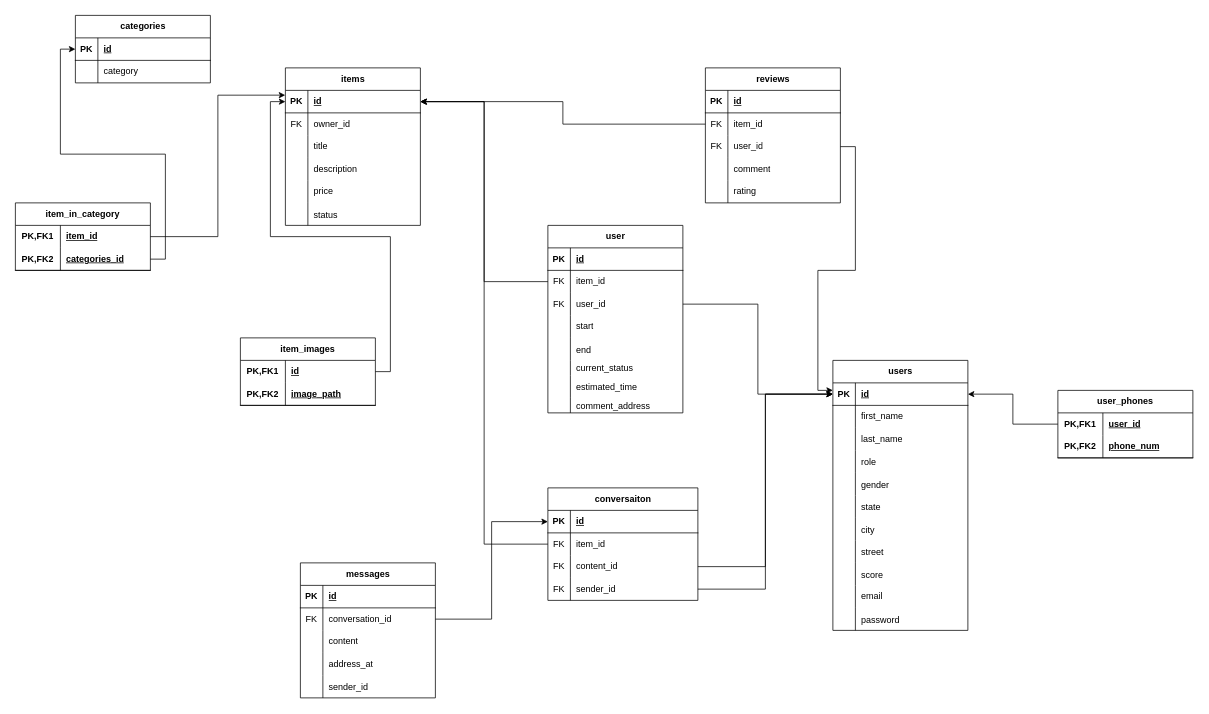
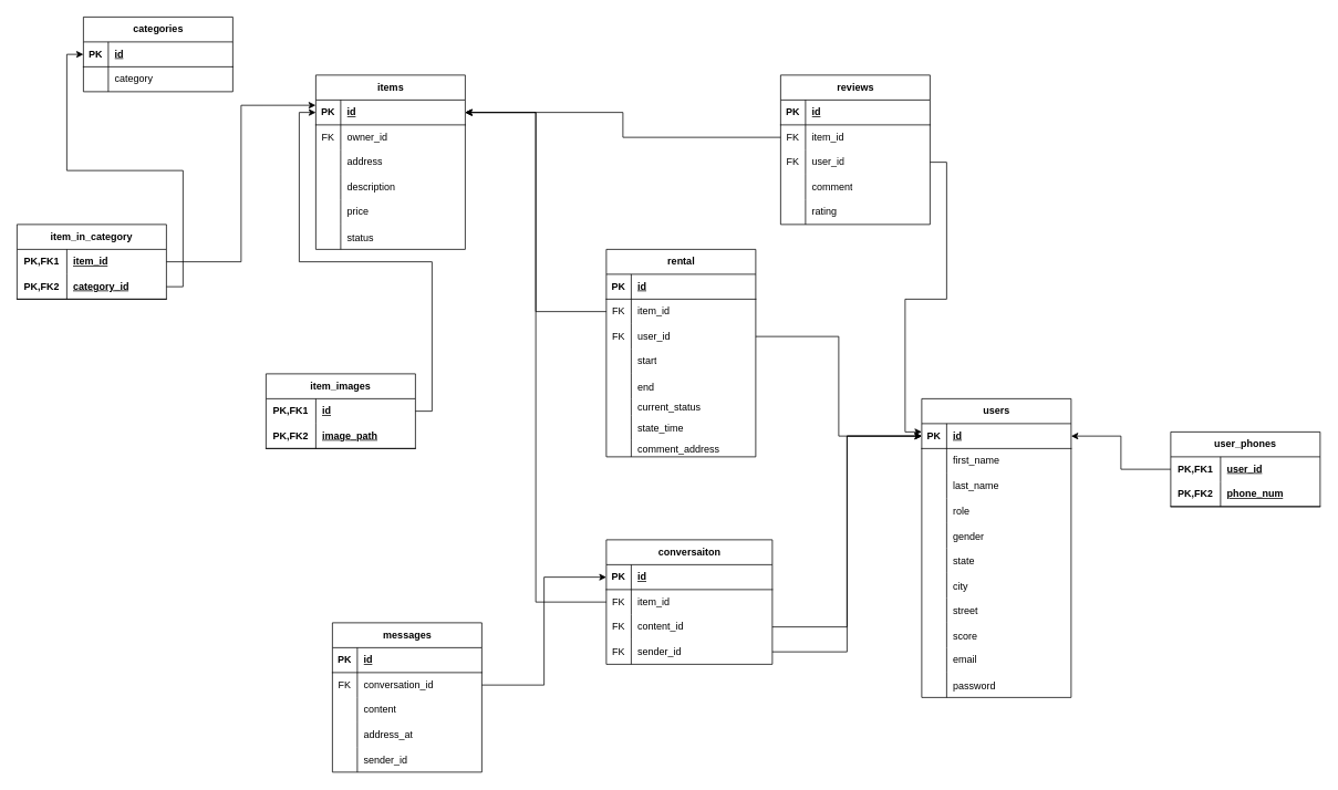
- <mxCell id="45" value="title" style="shape=partialRectangle;connectable=0;fillColor=none;top=0;left=0;bottom=0;right=0;align=left;spacingLeft=6;overflow=hidden;whiteSpace=wrap;html=1;" parent="43" vertex="1"><mxGeometry x="30" width="150" height="30" as="geometry"><mxRectangle width="150" height="30" as="alternateBounds" /></mxGeometry></mxCell>
+ <mxCell id="45" value="address" style="shape=partialRectangle;connectable=0;fillColor=none;top=0;left=0;bottom=0;right=0;align=left;spacingLeft=6;overflow=hidden;whiteSpace=wrap;html=1;" parent="43" vertex="1"><mxGeometry x="30" width="150" height="30" as="geometry"><mxRectangle width="150" height="30" as="alternateBounds" /></mxGeometry></mxCell>
- <mxCell id="128" value="user" style="shape=table;startSize=30;container=1;collapsible=1;childLayout=tableLayout;fixedRows=1;rowLines=0;fontStyle=1;align=center;resizeLast=1;html=1;" parent="1" vertex="1"><mxGeometry x="730" y="300" width="180" height="250" as="geometry" /></mxCell>
+ <mxCell id="128" value="rental" style="shape=table;startSize=30;container=1;collapsible=1;childLayout=tableLayout;fixedRows=1;rowLines=0;fontStyle=1;align=center;resizeLast=1;html=1;" parent="1" vertex="1"><mxGeometry x="730" y="300" width="180" height="250" as="geometry" /></mxCell>
- <mxCell id="82" value="categories_id" style="shape=partialRectangle;connectable=0;fillColor=none;top=0;left=0;bottom=0;right=0;align=left;spacingLeft=6;fontStyle=5;overflow=hidden;html=1;whiteSpace=wrap;" parent="80" vertex="1"><mxGeometry x="60" width="120" height="30" as="geometry"><mxRectangle width="120" height="30" as="alternateBounds" /></mxGeometry></mxCell>
+ <mxCell id="82" value="category_id" style="shape=partialRectangle;connectable=0;fillColor=none;top=0;left=0;bottom=0;right=0;align=left;spacingLeft=6;fontStyle=5;overflow=hidden;html=1;whiteSpace=wrap;" parent="80" vertex="1"><mxGeometry x="60" width="120" height="30" as="geometry"><mxRectangle width="120" height="30" as="alternateBounds" /></mxGeometry></mxCell>
- <mxCell id="149" value="estimated_time" style="shape=partialRectangle;connectable=0;fillColor=none;top=0;left=0;bottom=0;right=0;align=left;spacingLeft=6;overflow=hidden;" parent="147" vertex="1"><mxGeometry x="30" width="150" height="30" as="geometry"><mxRectangle width="150" height="30" as="alternateBounds" /></mxGeometry></mxCell>
+ <mxCell id="149" value="state_time" style="shape=partialRectangle;connectable=0;fillColor=none;top=0;left=0;bottom=0;right=0;align=left;spacingLeft=6;overflow=hidden;" parent="147" vertex="1"><mxGeometry x="30" width="150" height="30" as="geometry"><mxRectangle width="150" height="30" as="alternateBounds" /></mxGeometry></mxCell>
